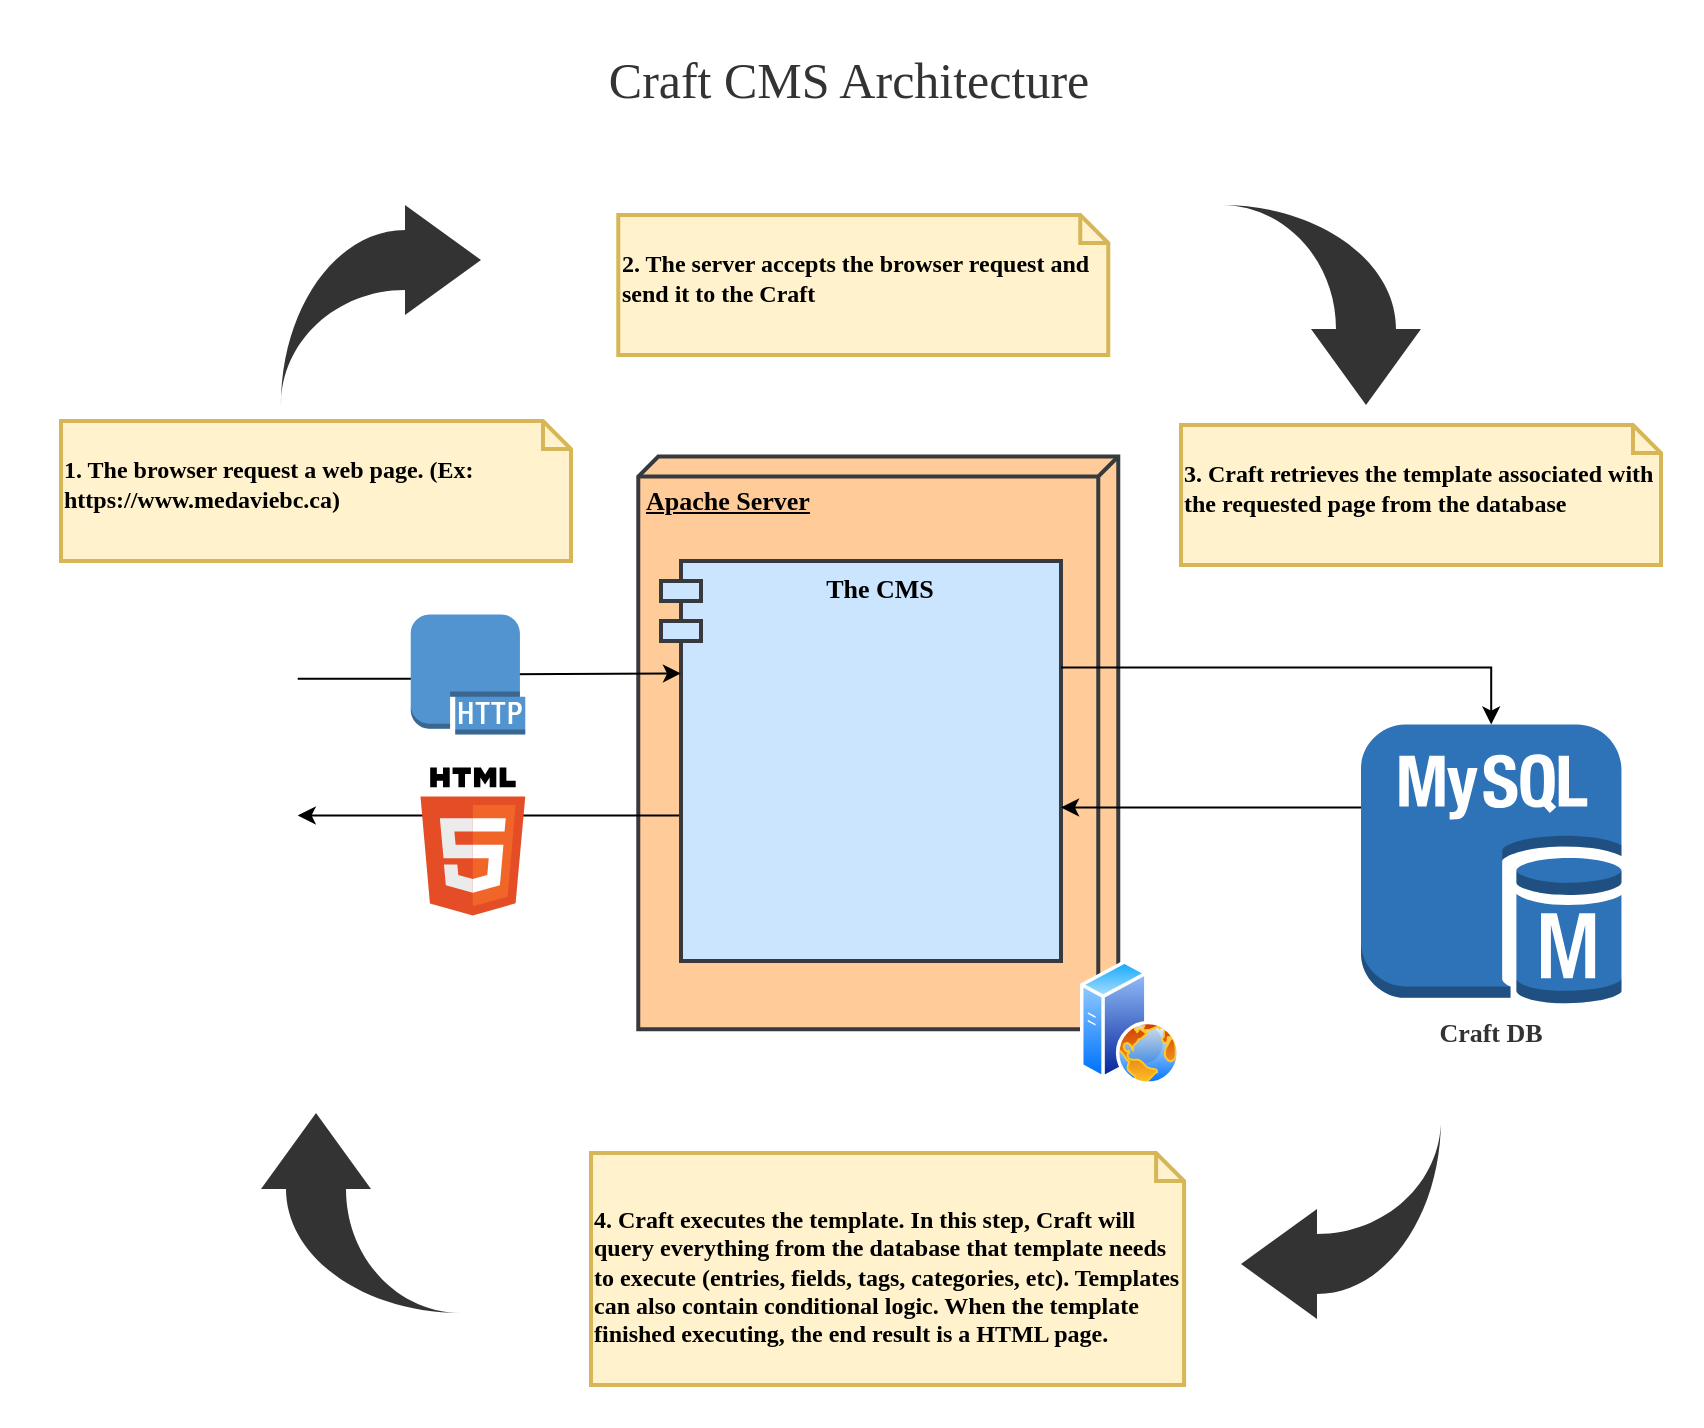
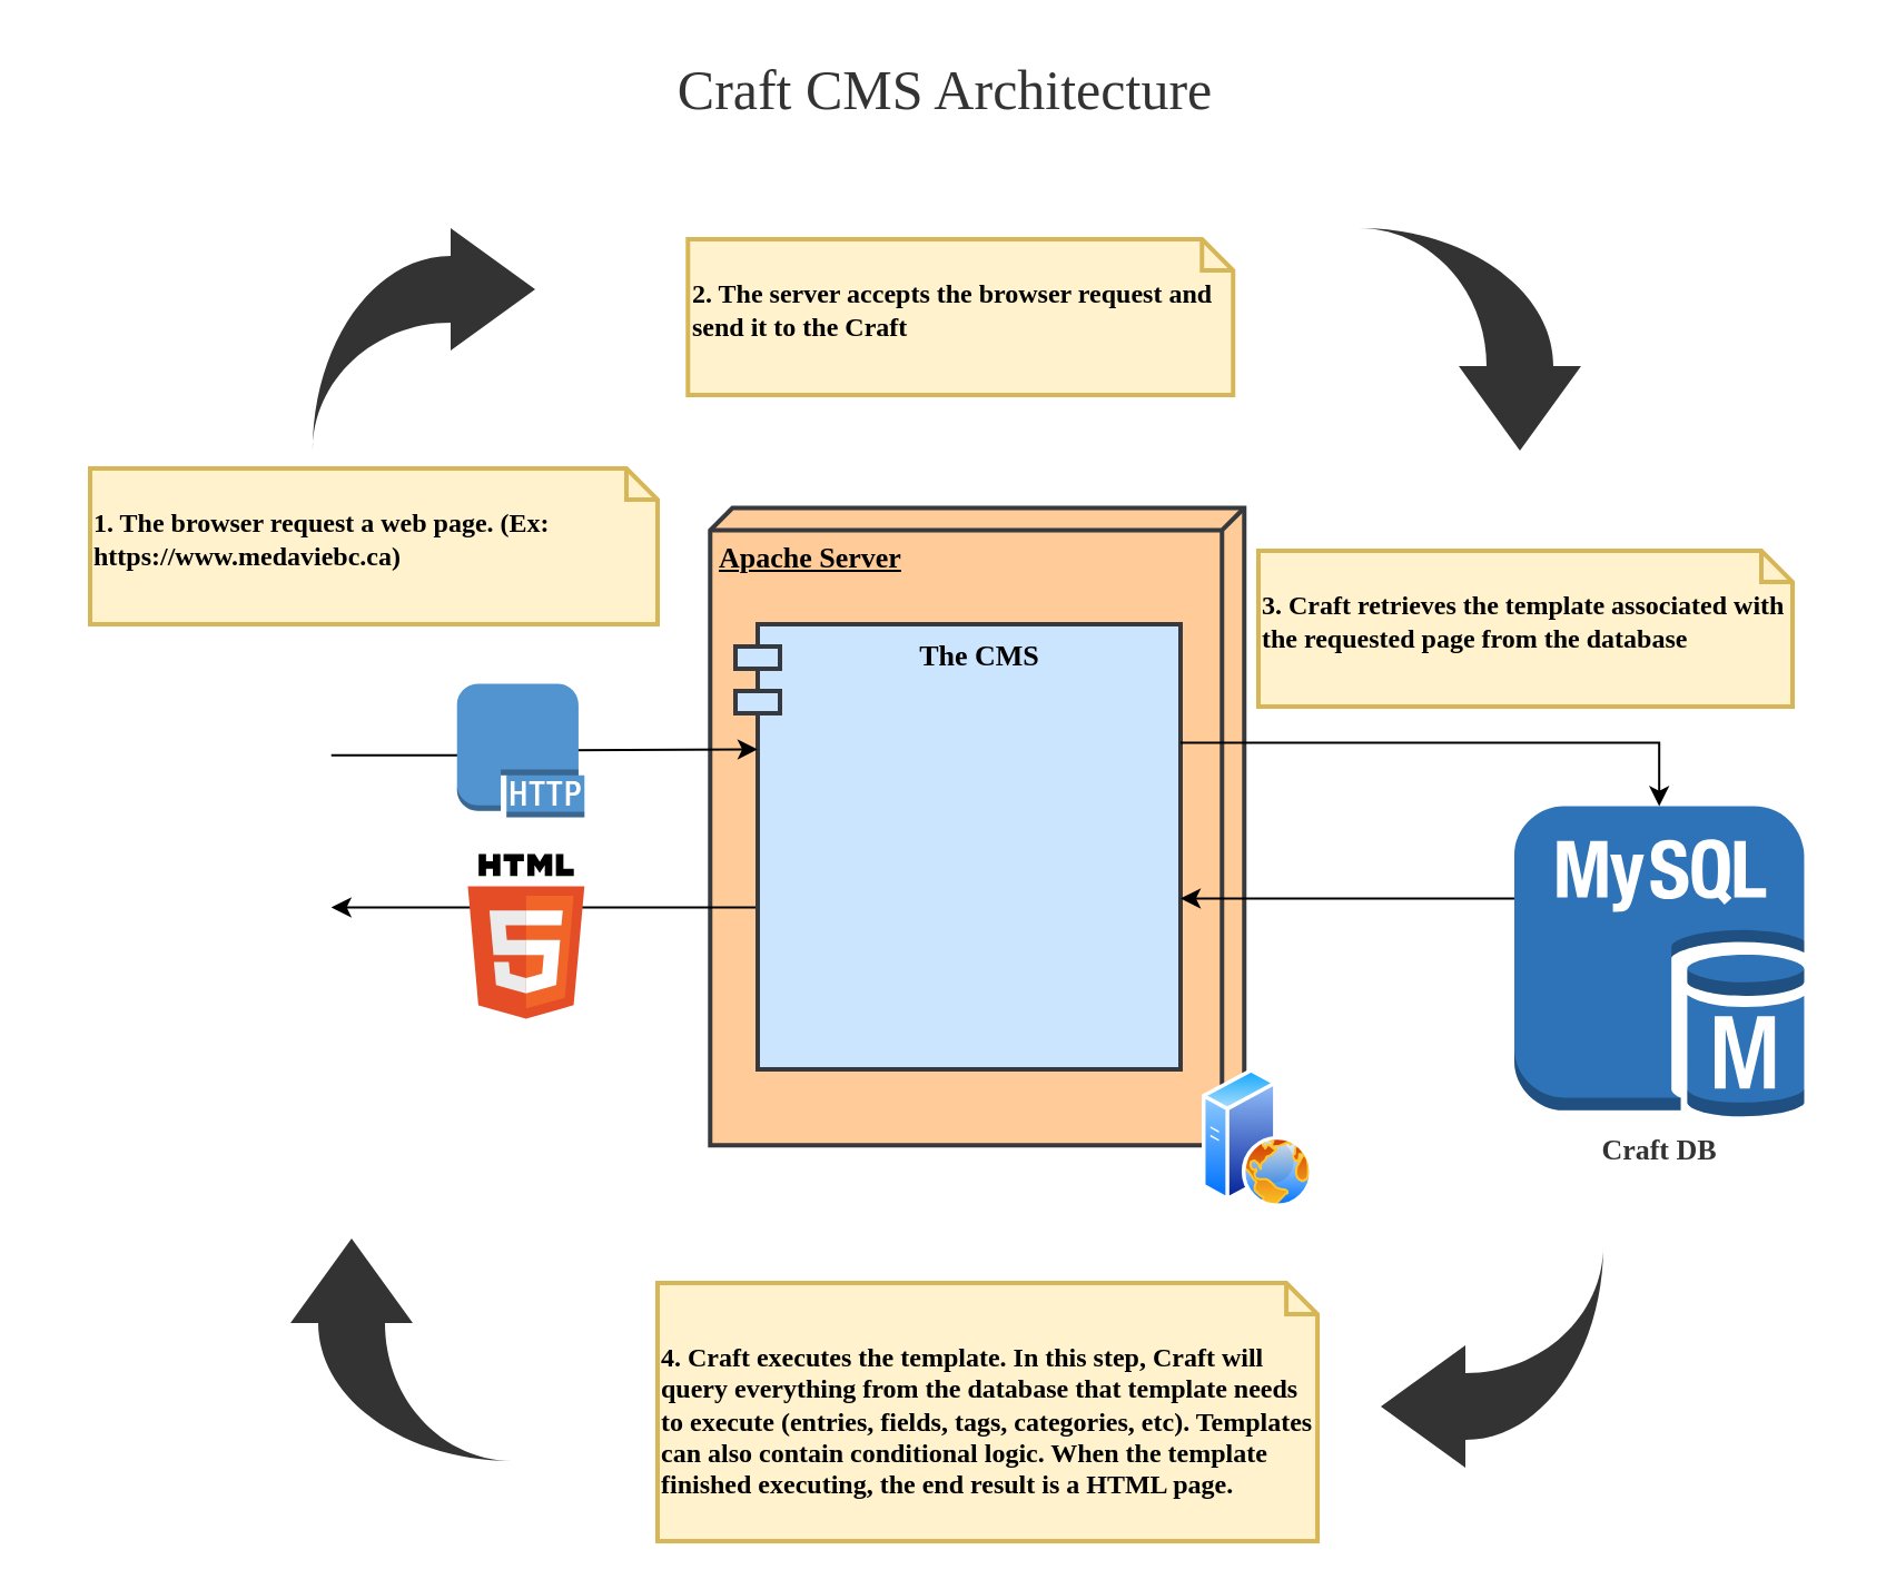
- <mxCell id="16" value="&lt;p style=&quot;font-size: 12px&quot;&gt;&lt;span style=&quot;font-size: 12px&quot;&gt;&lt;b&gt;1. The browser request a web page. (Ex: https://www.medaviebc.ca)&lt;/b&gt;&lt;/span&gt;&lt;/p&gt;" style="shape=note;whiteSpace=wrap;html=1;size=14;verticalAlign=middle;align=left;spacingTop=-6;strokeColor=#d6b656;strokeWidth=2;fillColor=#fff2cc;fontFamily=Verdana;fontSize=12;" parent="1" vertex="1"><mxGeometry x="30" y="210" width="255" height="70" as="geometry" /></mxCell>
+ <mxCell id="16" value="&lt;p style=&quot;font-size: 12px&quot;&gt;&lt;span style=&quot;font-size: 12px&quot;&gt;&lt;b&gt;1. The browser request a web page. (Ex: https://www.medaviebc.ca)&lt;/b&gt;&lt;/span&gt;&lt;/p&gt;" style="shape=note;whiteSpace=wrap;html=1;size=14;verticalAlign=middle;align=left;spacingTop=-6;strokeColor=#d6b656;strokeWidth=2;fillColor=#fff2cc;fontFamily=Verdana;fontSize=12;" parent="1" vertex="1"><mxGeometry x="40" y="210" width="255" height="70" as="geometry" /></mxCell>
- <mxCell id="18" value="3. Craft retrieves the template associated with the requested page from the database&amp;nbsp;" style="shape=note;whiteSpace=wrap;html=1;size=14;verticalAlign=middle;align=left;spacingTop=-6;strokeColor=#d6b656;strokeWidth=2;fillColor=#fff2cc;fontFamily=Verdana;fontSize=12;fontStyle=1" parent="1" vertex="1"><mxGeometry x="590" y="212" width="240" height="70" as="geometry" /></mxCell>
+ <mxCell id="18" value="3. Craft retrieves the template associated with the requested page from the database&amp;nbsp;" style="shape=note;whiteSpace=wrap;html=1;size=14;verticalAlign=middle;align=left;spacingTop=-6;strokeColor=#d6b656;strokeWidth=2;fillColor=#fff2cc;fontFamily=Verdana;fontSize=12;fontStyle=1" parent="1" vertex="1"><mxGeometry x="565" y="247" width="240" height="70" as="geometry" /></mxCell>
